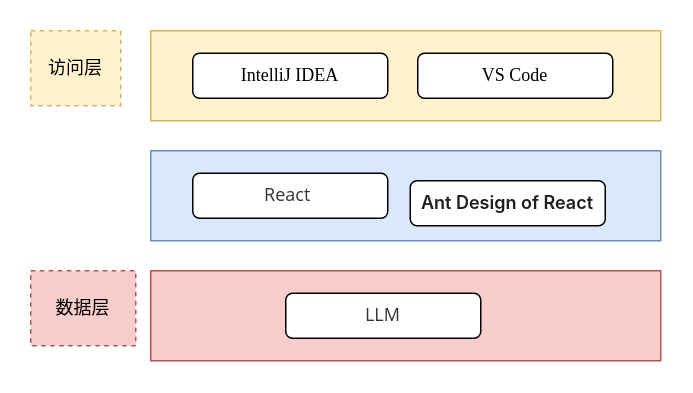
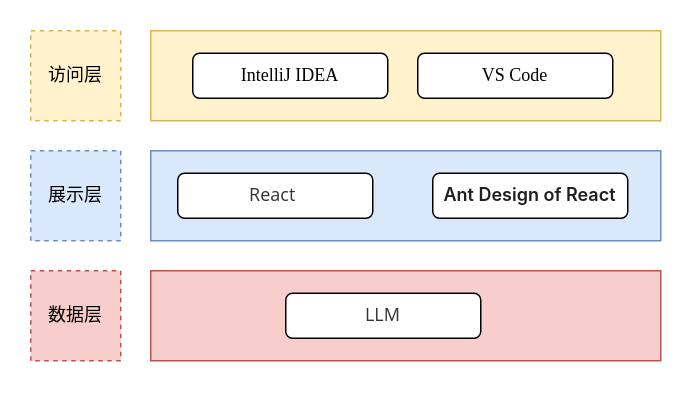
- <mxCell id="2" value="访问层" style="whiteSpace=wrap;html=1;aspect=fixed;dashed=1;fillColor=#fff2cc;strokeColor=#d6b656;" vertex="1" parent="1"><mxGeometry x="20" y="20" width="60" height="50" as="geometry" /></mxCell>
+ <mxCell id="2" value="访问层" style="whiteSpace=wrap;html=1;aspect=fixed;dashed=1;fillColor=#fff2cc;strokeColor=#d6b656;" vertex="1" parent="1"><mxGeometry x="20" y="20" width="60" height="60" as="geometry" /></mxCell>
+ <mxCell id="3" value="展示层" style="whiteSpace=wrap;html=1;aspect=fixed;dashed=1;fillColor=#dae8fc;strokeColor=#6c8ebf;" vertex="1" parent="1"><mxGeometry x="20" y="100" width="60" height="60" as="geometry" /></mxCell>
- <mxCell id="10" value="&lt;p style=&quot;font-size: 12px;&quot; class=&quot;MsoNormal&quot;&gt;&lt;span style=&quot;color: rgb(51, 51, 51); font-family: &amp;quot;Open Sans&amp;quot;, &amp;quot;Clear Sans&amp;quot;, &amp;quot;Helvetica Neue&amp;quot;, Helvetica, Arial, &amp;quot;Segoe UI Emoji&amp;quot;, sans-serif; font-size: 12px; orphans: 4; text-align: start; white-space-collapse: preserve; background-color: rgb(255, 255, 255);&quot;&gt;React &lt;/span&gt;&lt;br style=&quot;font-size: 12px;&quot;&gt;&lt;/p&gt;" style="rounded=1;whiteSpace=wrap;html=1;fontSize=12;" vertex="1" parent="1"><mxGeometry x="128" y="115" width="130" height="30" as="geometry" /></mxCell>
+ <mxCell id="10" value="&lt;p style=&quot;font-size: 12px;&quot; class=&quot;MsoNormal&quot;&gt;&lt;span style=&quot;color: rgb(51, 51, 51); font-family: &amp;quot;Open Sans&amp;quot;, &amp;quot;Clear Sans&amp;quot;, &amp;quot;Helvetica Neue&amp;quot;, Helvetica, Arial, &amp;quot;Segoe UI Emoji&amp;quot;, sans-serif; font-size: 12px; orphans: 4; text-align: start; white-space-collapse: preserve; background-color: rgb(255, 255, 255);&quot;&gt;React &lt;/span&gt;&lt;br style=&quot;font-size: 12px;&quot;&gt;&lt;/p&gt;" style="rounded=1;whiteSpace=wrap;html=1;fontSize=12;" vertex="1" parent="1"><mxGeometry x="118" y="115" width="130" height="30" as="geometry" /></mxCell>
- <mxCell id="11" value="&lt;p style=&quot;font-size: 12px;&quot; class=&quot;MsoNormal&quot;&gt;&lt;span style=&quot;color: rgba(0, 0, 0, 0.88); font-family: -apple-system, BlinkMacSystemFont, &amp;quot;Segoe UI&amp;quot;, Roboto, &amp;quot;Helvetica Neue&amp;quot;, Arial, &amp;quot;Noto Sans&amp;quot;, sans-serif, &amp;quot;Apple Color Emoji&amp;quot;, &amp;quot;Segoe UI Emoji&amp;quot;, &amp;quot;Segoe UI Symbol&amp;quot;, &amp;quot;Noto Color Emoji&amp;quot;; font-size: 12px; font-weight: 600; text-align: start; background-color: rgb(255, 255, 255);&quot;&gt;Ant Design of React&lt;/span&gt;&lt;br style=&quot;font-size: 12px;&quot;&gt;&lt;/p&gt;" style="rounded=1;whiteSpace=wrap;html=1;fontSize=12;" vertex="1" parent="1"><mxGeometry x="273" y="120" width="130" height="30" as="geometry" /></mxCell>
+ <mxCell id="11" value="&lt;p style=&quot;font-size: 12px;&quot; class=&quot;MsoNormal&quot;&gt;&lt;span style=&quot;color: rgba(0, 0, 0, 0.88); font-family: -apple-system, BlinkMacSystemFont, &amp;quot;Segoe UI&amp;quot;, Roboto, &amp;quot;Helvetica Neue&amp;quot;, Arial, &amp;quot;Noto Sans&amp;quot;, sans-serif, &amp;quot;Apple Color Emoji&amp;quot;, &amp;quot;Segoe UI Emoji&amp;quot;, &amp;quot;Segoe UI Symbol&amp;quot;, &amp;quot;Noto Color Emoji&amp;quot;; font-size: 12px; font-weight: 600; text-align: start; background-color: rgb(255, 255, 255);&quot;&gt;Ant Design of React&lt;/span&gt;&lt;br style=&quot;font-size: 12px;&quot;&gt;&lt;/p&gt;" style="rounded=1;whiteSpace=wrap;html=1;fontSize=12;" vertex="1" parent="1"><mxGeometry x="288" y="115" width="130" height="30" as="geometry" /></mxCell>
- <mxCell id="4" value="数据层" style="whiteSpace=wrap;html=1;aspect=fixed;dashed=1;fillColor=#f8cecc;strokeColor=#b85450;" vertex="1" parent="1"><mxGeometry x="20" y="180" width="70" height="50" as="geometry" /></mxCell>
+ <mxCell id="4" value="数据层" style="whiteSpace=wrap;html=1;aspect=fixed;dashed=1;fillColor=#f8cecc;strokeColor=#b85450;" vertex="1" parent="1"><mxGeometry x="20" y="180" width="60" height="60" as="geometry" /></mxCell>
